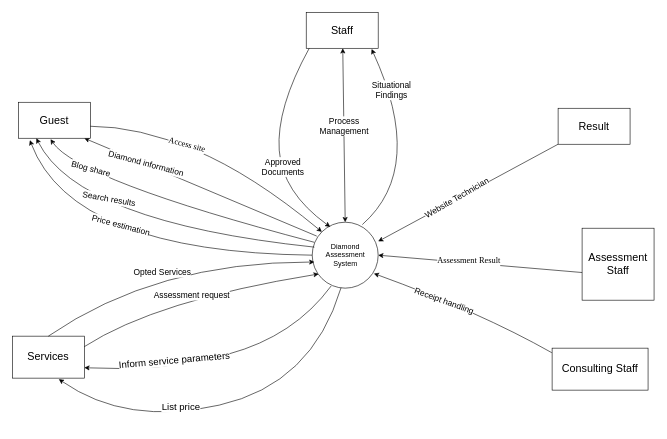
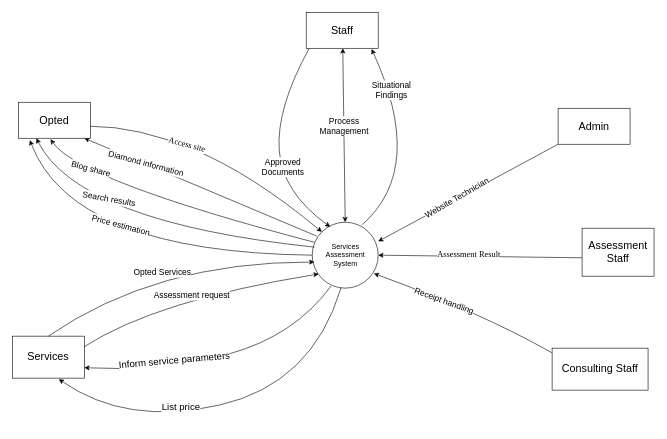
- <mxCell id="9" value="Guest" style="rounded=1;whiteSpace=wrap;html=1;fontSize=18;arcSize=0;" parent="1" vertex="1"><mxGeometry x="30" y="170" width="120" height="60" as="geometry" /></mxCell>
+ <mxCell id="9" value="Opted" style="rounded=1;whiteSpace=wrap;html=1;fontSize=18;arcSize=0;" parent="1" vertex="1"><mxGeometry x="30" y="170" width="120" height="60" as="geometry" /></mxCell>
- <mxCell id="11" value="Result" style="rounded=1;whiteSpace=wrap;html=1;fontSize=18;arcSize=0;" parent="1" vertex="1"><mxGeometry x="930" y="180" width="120" height="60" as="geometry" /></mxCell>
+ <mxCell id="11" value="Admin" style="rounded=1;whiteSpace=wrap;html=1;fontSize=18;arcSize=0;" parent="1" vertex="1"><mxGeometry x="930" y="180" width="120" height="60" as="geometry" /></mxCell>
- <mxCell id="8" value="Diamond&lt;div&gt;Assessment&lt;/div&gt;&lt;div&gt;System&lt;/div&gt;" style="text;html=1;align=center;verticalAlign=middle;whiteSpace=wrap;rounded=0;" parent="1" vertex="1"><mxGeometry x="537.5" y="390" width="75" height="70" as="geometry" /></mxCell>
+ <mxCell id="8" value="Services&lt;div&gt;Assessment&lt;/div&gt;&lt;div&gt;System&lt;/div&gt;" style="text;html=1;align=center;verticalAlign=middle;whiteSpace=wrap;rounded=0;" parent="1" vertex="1"><mxGeometry x="537.5" y="390" width="75" height="70" as="geometry" /></mxCell>
- <mxCell id="13" value="Assessment&lt;div style=&quot;font-size: 18px;&quot;&gt;Staff&lt;/div&gt;" style="rounded=1;whiteSpace=wrap;html=1;fontSize=18;arcSize=0;" parent="1" vertex="1"><mxGeometry x="970" y="380" width="120" height="120" as="geometry" /></mxCell>
+ <mxCell id="13" value="Assessment&lt;div style=&quot;font-size: 18px;&quot;&gt;Staff&lt;/div&gt;" style="rounded=1;whiteSpace=wrap;html=1;fontSize=18;arcSize=0;" parent="1" vertex="1"><mxGeometry x="970" y="380" width="120" height="80" as="geometry" /></mxCell>
